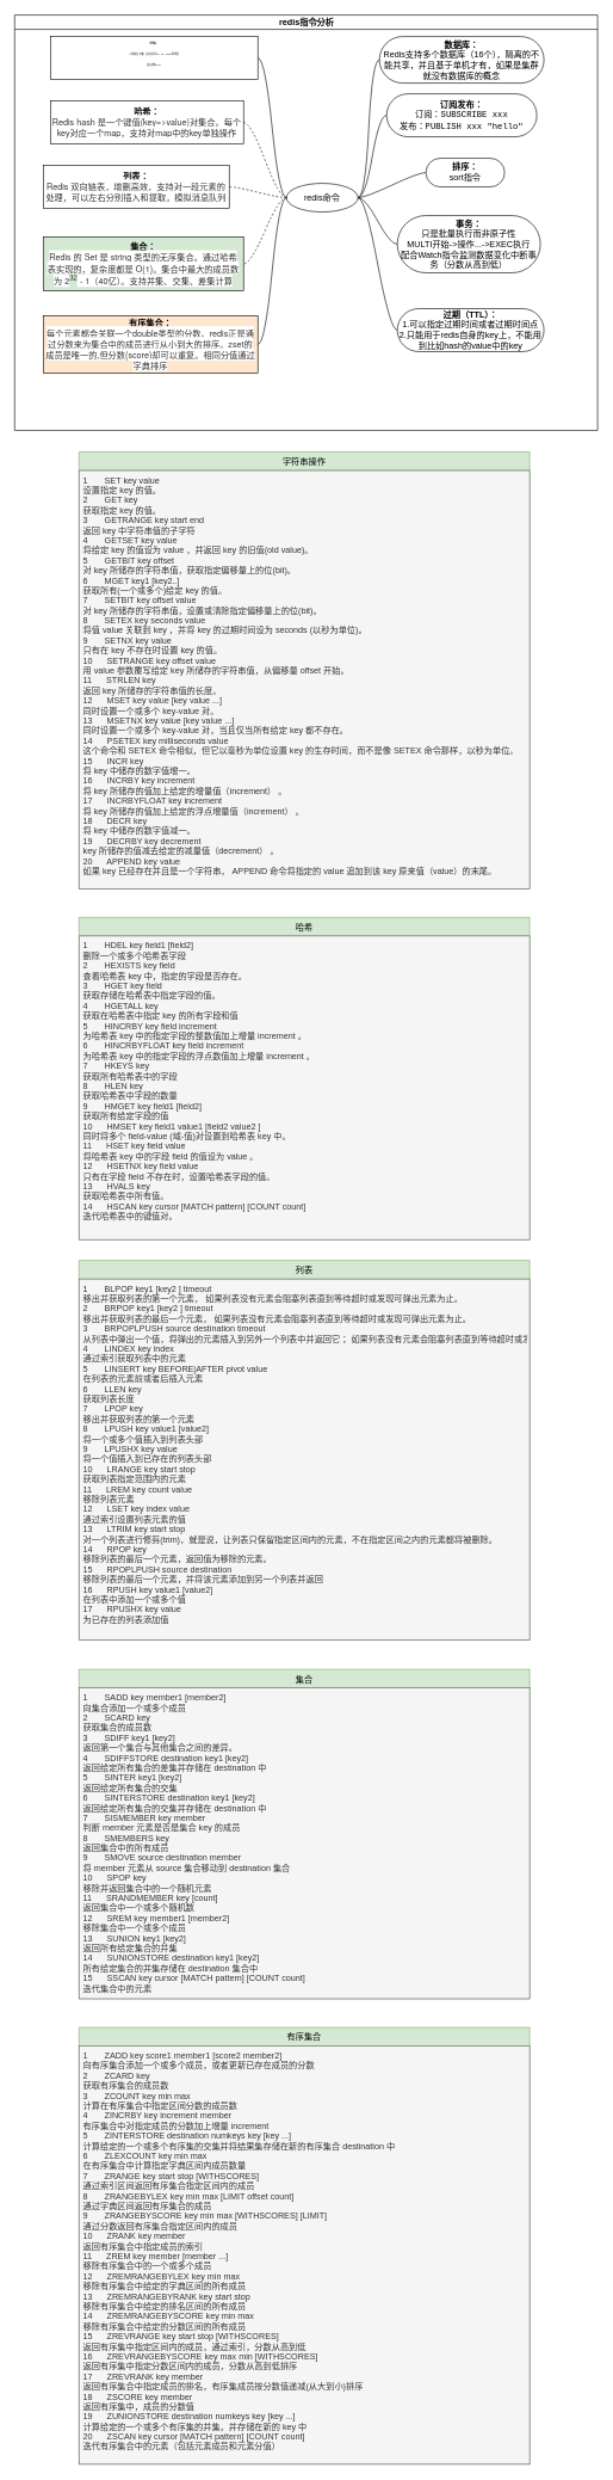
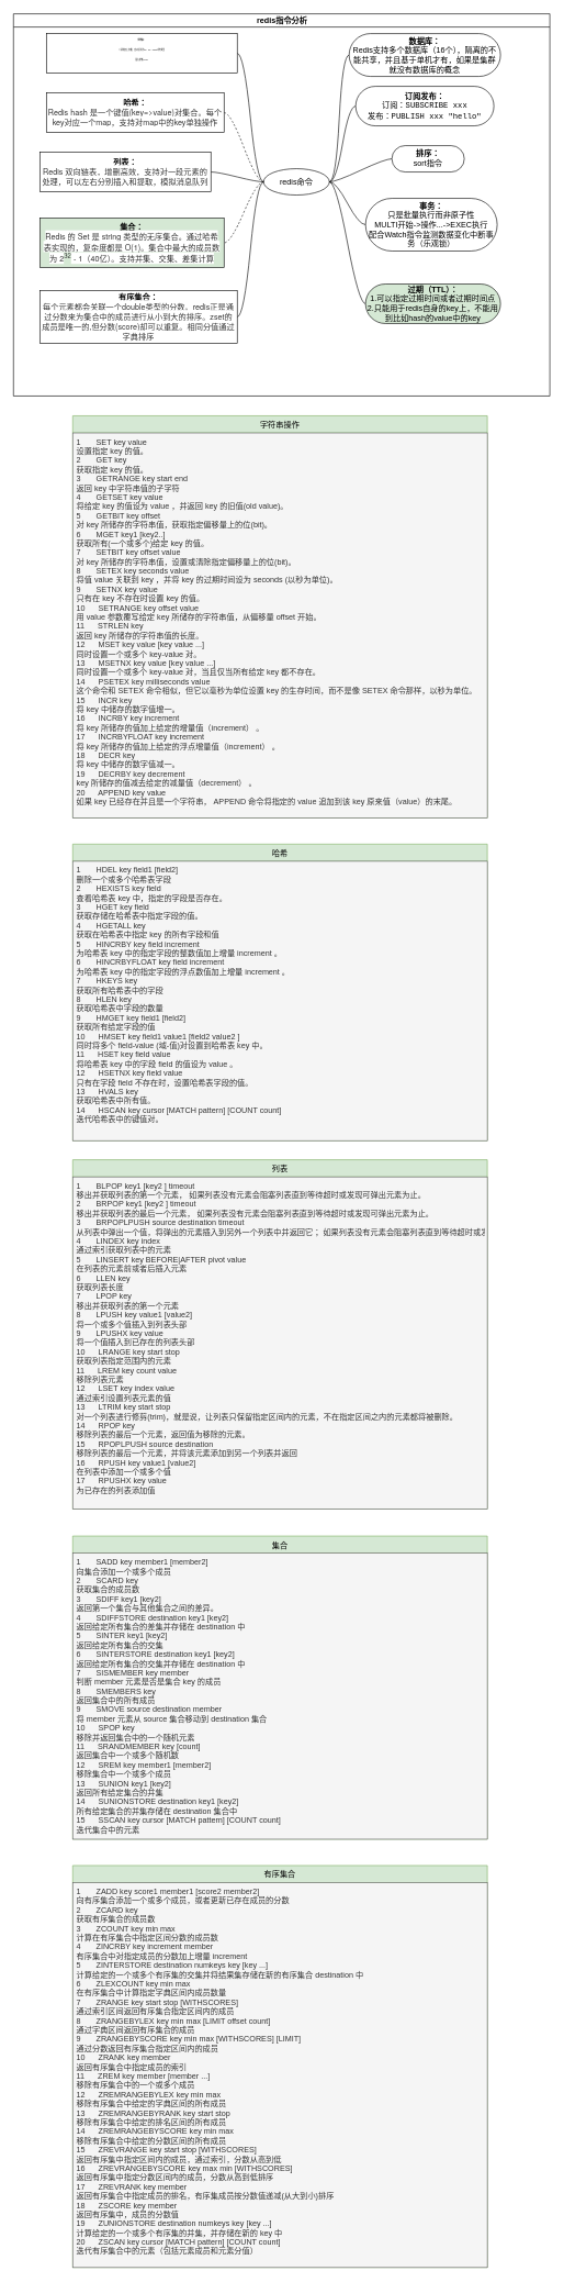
- <mxCell id="10" value="" style="edgeStyle=entityRelationEdgeStyle;startArrow=none;endArrow=none;segment=10;curved=1;exitX=0;exitY=0.5;exitDx=0;exitDy=0;dashed=1;" edge="1" parent="2" target="11" source="5"><mxGeometry relative="1" as="geometry"><mxPoint x="220" y="300" as="sourcePoint" /></mxGeometry></mxCell>
+ <mxCell id="10" value="" style="edgeStyle=entityRelationEdgeStyle;startArrow=none;endArrow=none;segment=10;curved=1;exitX=0;exitY=0.5;exitDx=0;exitDy=0;" edge="1" parent="2" target="11" source="5"><mxGeometry relative="1" as="geometry"><mxPoint x="220" y="300" as="sourcePoint" /></mxGeometry></mxCell>
- <mxCell id="20" value="&lt;b&gt;事务：&lt;/b&gt;&lt;br&gt;只是批量执行而非原子性&lt;br&gt;MULTI开始-&amp;gt;操作...-&amp;gt;EXEC执行&lt;br&gt;配合Watch指令监测数据变化中断事务（分数从高到低）" style="whiteSpace=wrap;html=1;rounded=1;arcSize=50;align=center;verticalAlign=middle;strokeWidth=1;autosize=1;spacing=4;treeFolding=1;treeMoving=1;newEdgeStyle={&quot;edgeStyle&quot;:&quot;entityRelationEdgeStyle&quot;,&quot;startArrow&quot;:&quot;none&quot;,&quot;endArrow&quot;:&quot;none&quot;,&quot;segment&quot;:10,&quot;curved&quot;:1};" vertex="1" parent="2"><mxGeometry x="535" y="280" width="200" height="80" as="geometry" /></mxCell>
+ <mxCell id="20" value="&lt;b&gt;事务：&lt;/b&gt;&lt;br&gt;只是批量执行而非原子性&lt;br&gt;MULTI开始-&amp;gt;操作...-&amp;gt;EXEC执行&lt;br&gt;配合Watch指令监测数据变化中断事务（乐观锁）" style="whiteSpace=wrap;html=1;rounded=1;arcSize=50;align=center;verticalAlign=middle;strokeWidth=1;autosize=1;spacing=4;treeFolding=1;treeMoving=1;newEdgeStyle={&quot;edgeStyle&quot;:&quot;entityRelationEdgeStyle&quot;,&quot;startArrow&quot;:&quot;none&quot;,&quot;endArrow&quot;:&quot;none&quot;,&quot;segment&quot;:10,&quot;curved&quot;:1};" vertex="1" parent="2"><mxGeometry x="535" y="280" width="200" height="80" as="geometry" /></mxCell>
- <mxCell id="19" value="&lt;b&gt;过期（TTL）：&lt;/b&gt;&lt;br&gt;1.可以指定过期时间或者过期时间点&lt;br&gt;2.只能用于redis自身的key上，不能用到比如hash的value中的key" style="whiteSpace=wrap;html=1;rounded=1;arcSize=50;align=center;verticalAlign=middle;strokeWidth=1;autosize=1;spacing=4;treeFolding=1;treeMoving=1;newEdgeStyle={&quot;edgeStyle&quot;:&quot;entityRelationEdgeStyle&quot;,&quot;startArrow&quot;:&quot;none&quot;,&quot;endArrow&quot;:&quot;none&quot;,&quot;segment&quot;:10,&quot;curved&quot;:1};" vertex="1" parent="2"><mxGeometry x="535" y="410" width="205" height="60" as="geometry" /></mxCell>
+ <mxCell id="19" value="&lt;b&gt;过期（TTL）：&lt;/b&gt;&lt;br&gt;1.可以指定过期时间或者过期时间点&lt;br&gt;2.只能用于redis自身的key上，不能用到比如hash的value中的key" style="whiteSpace=wrap;html=1;rounded=1;arcSize=50;align=center;verticalAlign=middle;strokeWidth=1;autosize=1;spacing=4;treeFolding=1;treeMoving=1;newEdgeStyle={&quot;edgeStyle&quot;:&quot;entityRelationEdgeStyle&quot;,&quot;startArrow&quot;:&quot;none&quot;,&quot;endArrow&quot;:&quot;none&quot;,&quot;segment&quot;:10,&quot;curved&quot;:1};fillColor=#d5e8d4;" vertex="1" parent="2"><mxGeometry x="535" y="410" width="205" height="60" as="geometry" /></mxCell>
- <mxCell id="15" value="&lt;font style=&quot;font-size: 12px&quot;&gt;&lt;b&gt;有序集合：&lt;/b&gt;&lt;br&gt;&lt;span style=&quot;color: rgb(51 , 51 , 51) ; font-family: &amp;#34;helvetica neue&amp;#34; , &amp;#34;helvetica&amp;#34; , &amp;#34;pingfang sc&amp;#34; , &amp;#34;hiragino sans gb&amp;#34; , &amp;#34;microsoft yahei&amp;#34; , &amp;#34;noto sans cjk sc&amp;#34; , &amp;#34;wenquanyi micro hei&amp;#34; , &amp;#34;arial&amp;#34; , sans-serif ; background-color: rgb(255 , 255 , 255)&quot;&gt;每个元素都会关联一个double类型的分数。redis正是通过分数来为集合中的成员进行从小到大的排序。zset的成员是唯一的,但分数(score)却可以重复。相同分值通过字典排序&lt;/span&gt;&lt;br&gt;&lt;/font&gt;" style="whiteSpace=wrap;html=1;rounded=0;arcSize=50;align=center;verticalAlign=middle;strokeWidth=1;autosize=1;spacing=4;treeFolding=1;treeMoving=1;newEdgeStyle={&quot;edgeStyle&quot;:&quot;entityRelationEdgeStyle&quot;,&quot;startArrow&quot;:&quot;none&quot;,&quot;endArrow&quot;:&quot;none&quot;,&quot;segment&quot;:10,&quot;curved&quot;:1};fillColor=#ffe6cc;" vertex="1" parent="2"><mxGeometry x="40" y="420" width="300" height="80" as="geometry" /></mxCell>
+ <mxCell id="15" value="&lt;font style=&quot;font-size: 12px&quot;&gt;&lt;b&gt;有序集合：&lt;/b&gt;&lt;br&gt;&lt;span style=&quot;color: rgb(51 , 51 , 51) ; font-family: &amp;#34;helvetica neue&amp;#34; , &amp;#34;helvetica&amp;#34; , &amp;#34;pingfang sc&amp;#34; , &amp;#34;hiragino sans gb&amp;#34; , &amp;#34;microsoft yahei&amp;#34; , &amp;#34;noto sans cjk sc&amp;#34; , &amp;#34;wenquanyi micro hei&amp;#34; , &amp;#34;arial&amp;#34; , sans-serif ; background-color: rgb(255 , 255 , 255)&quot;&gt;每个元素都会关联一个double类型的分数。redis正是通过分数来为集合中的成员进行从小到大的排序。zset的成员是唯一的,但分数(score)却可以重复。相同分值通过字典排序&lt;/span&gt;&lt;br&gt;&lt;/font&gt;" style="whiteSpace=wrap;html=1;rounded=0;arcSize=50;align=center;verticalAlign=middle;strokeWidth=1;autosize=1;spacing=4;treeFolding=1;treeMoving=1;newEdgeStyle={&quot;edgeStyle&quot;:&quot;entityRelationEdgeStyle&quot;,&quot;startArrow&quot;:&quot;none&quot;,&quot;endArrow&quot;:&quot;none&quot;,&quot;segment&quot;:10,&quot;curved&quot;:1};" vertex="1" parent="2"><mxGeometry x="40" y="420" width="300" height="80" as="geometry" /></mxCell>
